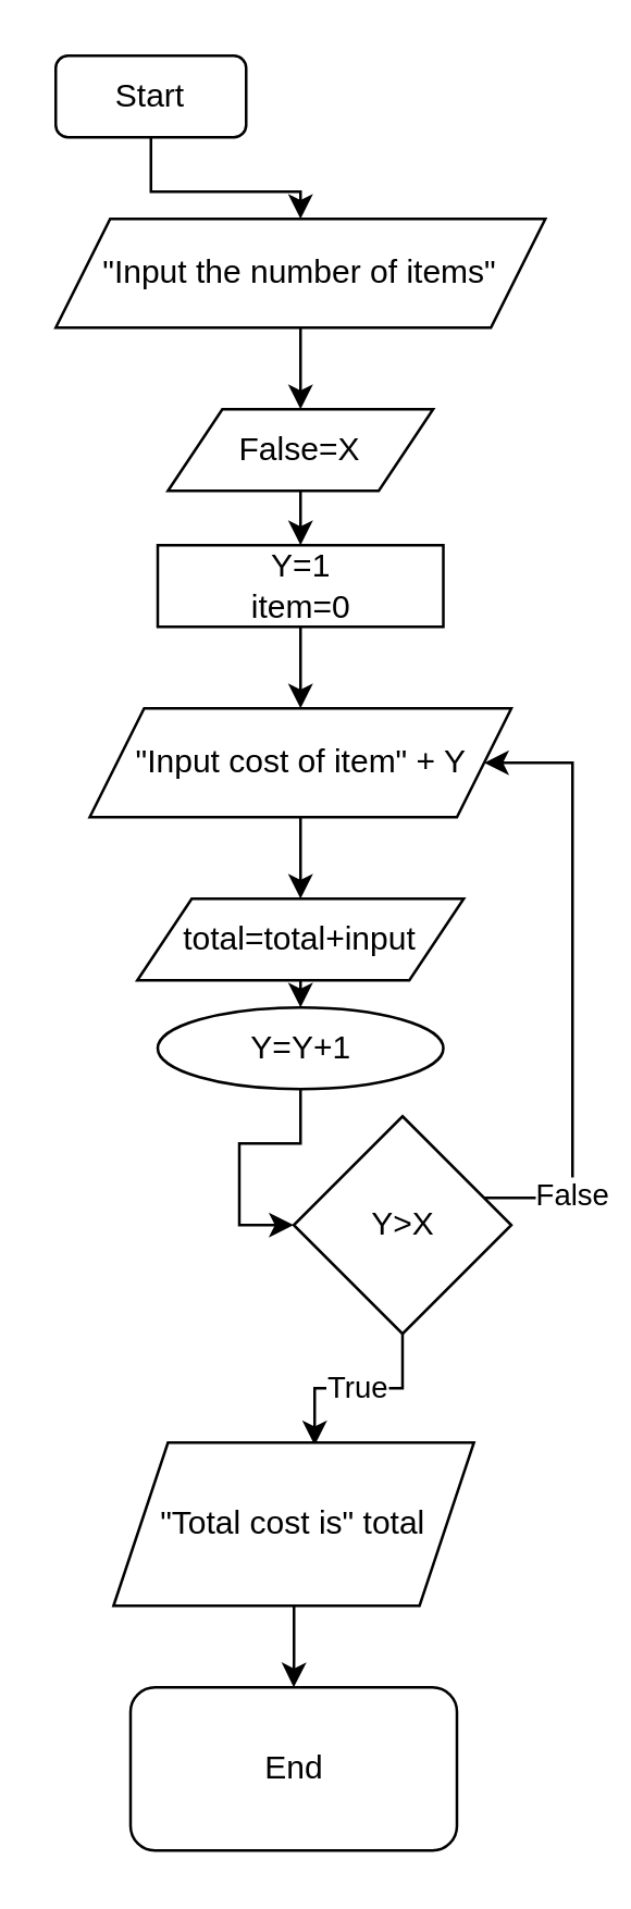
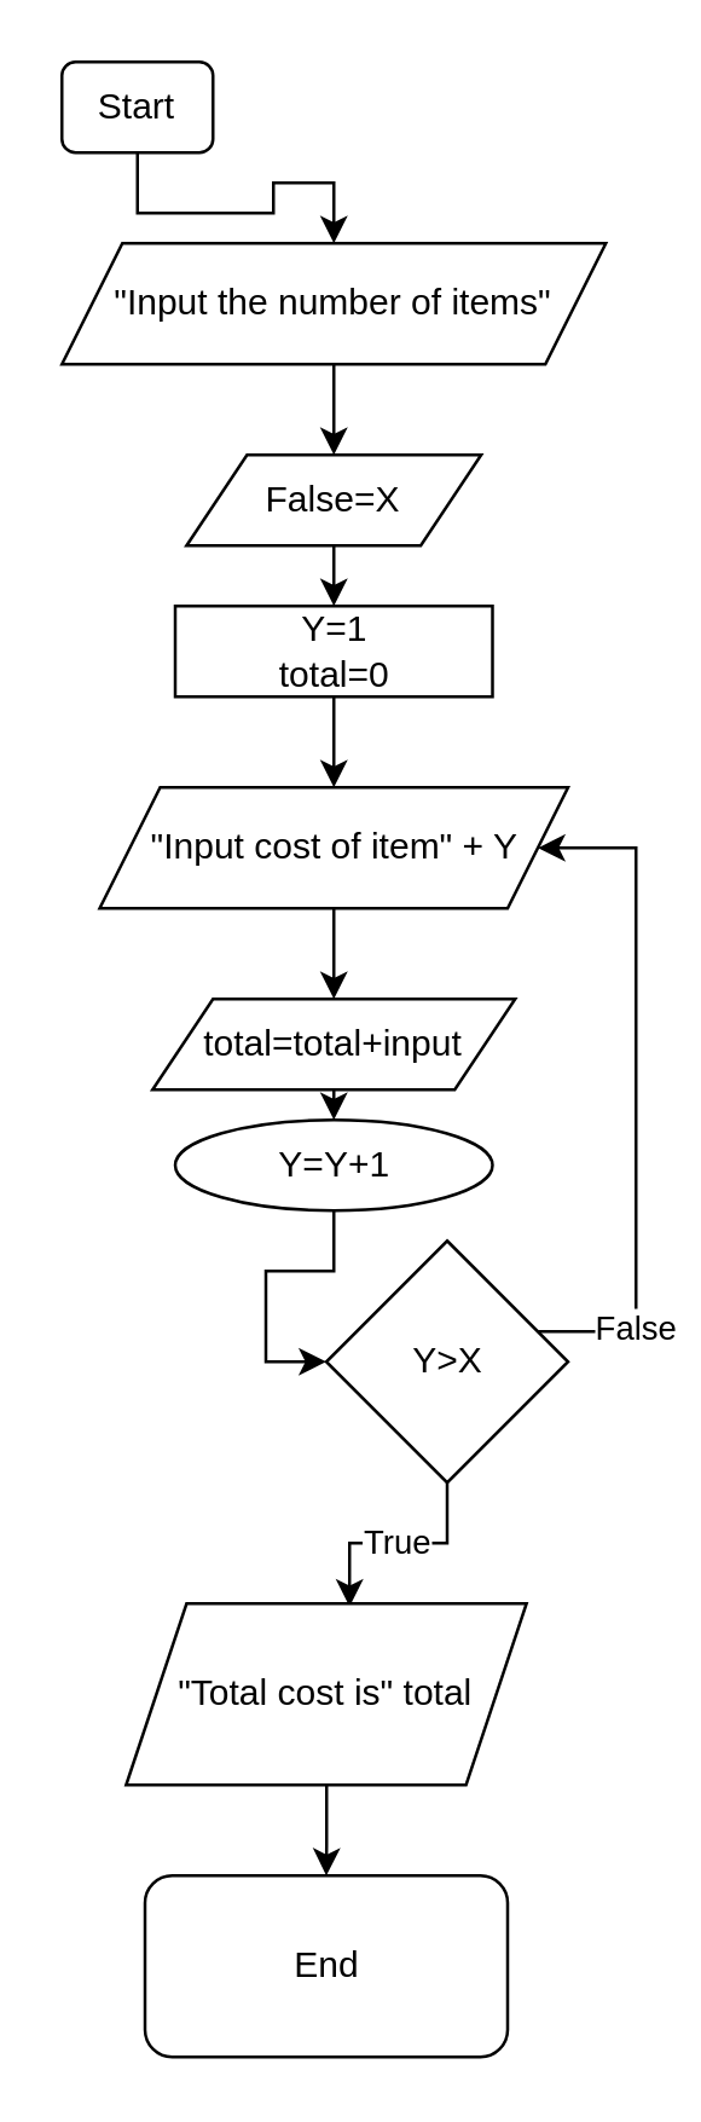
- <mxCell id="3" value="Start" style="rounded=1;whiteSpace=wrap;html=1;" parent="1" vertex="1"><mxGeometry x="20" y="20" width="70" height="30" as="geometry" /></mxCell>
+ <mxCell id="3" value="Start" style="rounded=1;whiteSpace=wrap;html=1;" parent="1" vertex="1"><mxGeometry x="20" y="20" width="50" height="30" as="geometry" /></mxCell>
- <mxCell id="9" value="&lt;div&gt;Y=1&lt;/div&gt;item=0" style="whiteSpace=wrap;html=1;" parent="1" vertex="1"><mxGeometry x="57.5" y="200" width="105" height="30" as="geometry" /></mxCell>
+ <mxCell id="9" value="&lt;div&gt;Y=1&lt;/div&gt;total=0" style="whiteSpace=wrap;html=1;" parent="1" vertex="1"><mxGeometry x="57.5" y="200" width="105" height="30" as="geometry" /></mxCell>
